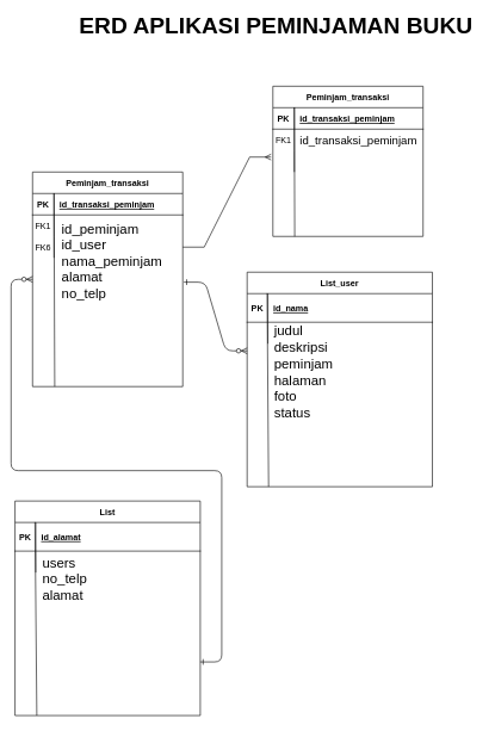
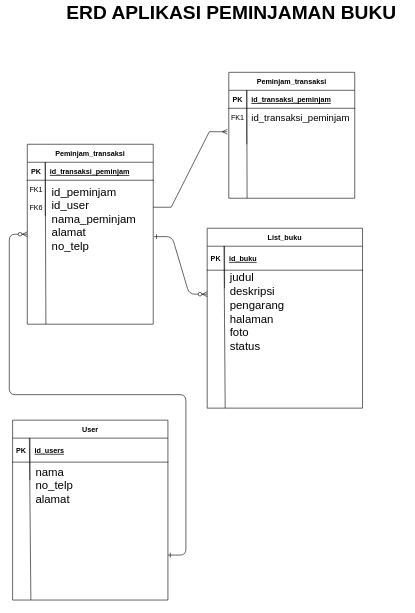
- <mxCell id="48" value="&lt;font style=&quot;font-size: 32px;&quot;&gt;ERD APLIKASI PEMINJAMAN BUKU&lt;/font&gt;" style="text;html=1;align=center;verticalAlign=middle;resizable=0;points=[];autosize=1;strokeColor=none;fillColor=none;fontSize=16;fontStyle=1" vertex="1" parent="1"><mxGeometry x="100" y="20" width="570" height="30" as="geometry" /></mxCell>
+ <mxCell id="48" value="&lt;font style=&quot;font-size: 32px;&quot;&gt;ERD APLIKASI PEMINJAMAN BUKU&lt;/font&gt;" style="text;html=1;align=center;verticalAlign=middle;resizable=0;points=[];autosize=1;strokeColor=none;fillColor=none;fontSize=16;fontStyle=1" vertex="1" parent="1"><mxGeometry x="100" y="5" width="570" height="30" as="geometry" /></mxCell>
- <mxCell id="13" value="List_user" style="shape=table;startSize=30;container=1;collapsible=1;childLayout=tableLayout;fixedRows=1;rowLines=0;fontStyle=1;align=center;resizeLast=1;" parent="1" vertex="1"><mxGeometry x="345" y="380" width="259" height="300" as="geometry" /></mxCell>
+ <mxCell id="13" value="List_buku" style="shape=table;startSize=30;container=1;collapsible=1;childLayout=tableLayout;fixedRows=1;rowLines=0;fontStyle=1;align=center;resizeLast=1;" parent="1" vertex="1"><mxGeometry x="345" y="380" width="259" height="300" as="geometry" /></mxCell>
- <mxCell id="16" value="id_nama" style="shape=partialRectangle;overflow=hidden;connectable=0;fillColor=none;top=0;left=0;bottom=0;right=0;align=left;spacingLeft=6;fontStyle=5;" parent="14" vertex="1"><mxGeometry x="29" width="230" height="40" as="geometry"><mxRectangle width="230" height="40" as="alternateBounds" /></mxGeometry></mxCell>
+ <mxCell id="16" value="id_buku" style="shape=partialRectangle;overflow=hidden;connectable=0;fillColor=none;top=0;left=0;bottom=0;right=0;align=left;spacingLeft=6;fontStyle=5;" parent="14" vertex="1"><mxGeometry x="29" width="230" height="40" as="geometry"><mxRectangle width="230" height="40" as="alternateBounds" /></mxGeometry></mxCell>
- <mxCell id="20" value="&lt;span style=&quot;font-size: 19px;&quot;&gt;judul&lt;/span&gt;&lt;br style=&quot;padding: 0px; margin: 0px; font-size: 19px;&quot;&gt;&lt;span style=&quot;font-size: 19px;&quot;&gt;deskripsi&lt;/span&gt;&lt;br style=&quot;padding: 0px; margin: 0px; font-size: 19px;&quot;&gt;&lt;span style=&quot;font-size: 19px;&quot;&gt;peminjam&lt;/span&gt;&lt;br style=&quot;padding: 0px; margin: 0px; font-size: 19px;&quot;&gt;&lt;span style=&quot;font-size: 19px;&quot;&gt;halaman&lt;/span&gt;&lt;br style=&quot;padding: 0px; margin: 0px; font-size: 19px;&quot;&gt;&lt;span style=&quot;font-size: 19px;&quot;&gt;foto&lt;/span&gt;&lt;br style=&quot;padding: 0px; margin: 0px; font-size: 19px;&quot;&gt;&lt;span style=&quot;font-size: 19px;&quot;&gt;status&lt;/span&gt;" style="text;html=1;strokeColor=none;fillColor=none;align=left;verticalAlign=middle;whiteSpace=wrap;rounded=0;fontSize=19;" vertex="1" parent="1"><mxGeometry x="381" y="400" width="150" height="240" as="geometry" /></mxCell>
+ <mxCell id="20" value="&lt;span style=&quot;font-size: 19px;&quot;&gt;judul&lt;/span&gt;&lt;br style=&quot;padding: 0px; margin: 0px; font-size: 19px;&quot;&gt;&lt;span style=&quot;font-size: 19px;&quot;&gt;deskripsi&lt;/span&gt;&lt;br style=&quot;padding: 0px; margin: 0px; font-size: 19px;&quot;&gt;&lt;span style=&quot;font-size: 19px;&quot;&gt;pengarang&lt;/span&gt;&lt;br style=&quot;padding: 0px; margin: 0px; font-size: 19px;&quot;&gt;&lt;span style=&quot;font-size: 19px;&quot;&gt;halaman&lt;/span&gt;&lt;br style=&quot;padding: 0px; margin: 0px; font-size: 19px;&quot;&gt;&lt;span style=&quot;font-size: 19px;&quot;&gt;foto&lt;/span&gt;&lt;br style=&quot;padding: 0px; margin: 0px; font-size: 19px;&quot;&gt;&lt;span style=&quot;font-size: 19px;&quot;&gt;status&lt;/span&gt;" style="text;html=1;strokeColor=none;fillColor=none;align=left;verticalAlign=middle;whiteSpace=wrap;rounded=0;fontSize=19;" vertex="1" parent="1"><mxGeometry x="381" y="400" width="150" height="240" as="geometry" /></mxCell>
- <mxCell id="25" value="List" style="shape=table;startSize=30;container=1;collapsible=1;childLayout=tableLayout;fixedRows=1;rowLines=0;fontStyle=1;align=center;resizeLast=1;" vertex="1" parent="1"><mxGeometry x="20.5" y="700" width="259" height="300" as="geometry" /></mxCell>
+ <mxCell id="25" value="User" style="shape=table;startSize=30;container=1;collapsible=1;childLayout=tableLayout;fixedRows=1;rowLines=0;fontStyle=1;align=center;resizeLast=1;" vertex="1" parent="1"><mxGeometry x="20.5" y="700" width="259" height="300" as="geometry" /></mxCell>
- <mxCell id="28" value="id_alamat" style="shape=partialRectangle;overflow=hidden;connectable=0;fillColor=none;top=0;left=0;bottom=0;right=0;align=left;spacingLeft=6;fontStyle=5;" vertex="1" parent="26"><mxGeometry x="29" width="230" height="40" as="geometry"><mxRectangle width="230" height="40" as="alternateBounds" /></mxGeometry></mxCell>
+ <mxCell id="28" value="id_users" style="shape=partialRectangle;overflow=hidden;connectable=0;fillColor=none;top=0;left=0;bottom=0;right=0;align=left;spacingLeft=6;fontStyle=5;" vertex="1" parent="26"><mxGeometry x="29" width="230" height="40" as="geometry"><mxRectangle width="230" height="40" as="alternateBounds" /></mxGeometry></mxCell>
- <mxCell id="32" value="users&lt;br&gt;no_telp&lt;br&gt;alamat" style="text;html=1;strokeColor=none;fillColor=none;align=left;verticalAlign=middle;whiteSpace=wrap;rounded=0;fontSize=19;" vertex="1" parent="1"><mxGeometry x="56.5" y="690" width="150" height="240" as="geometry" /></mxCell>
+ <mxCell id="32" value="nama&lt;br&gt;no_telp&lt;br&gt;alamat" style="text;html=1;strokeColor=none;fillColor=none;align=left;verticalAlign=middle;whiteSpace=wrap;rounded=0;fontSize=19;" vertex="1" parent="1"><mxGeometry x="56.5" y="690" width="150" height="240" as="geometry" /></mxCell>
